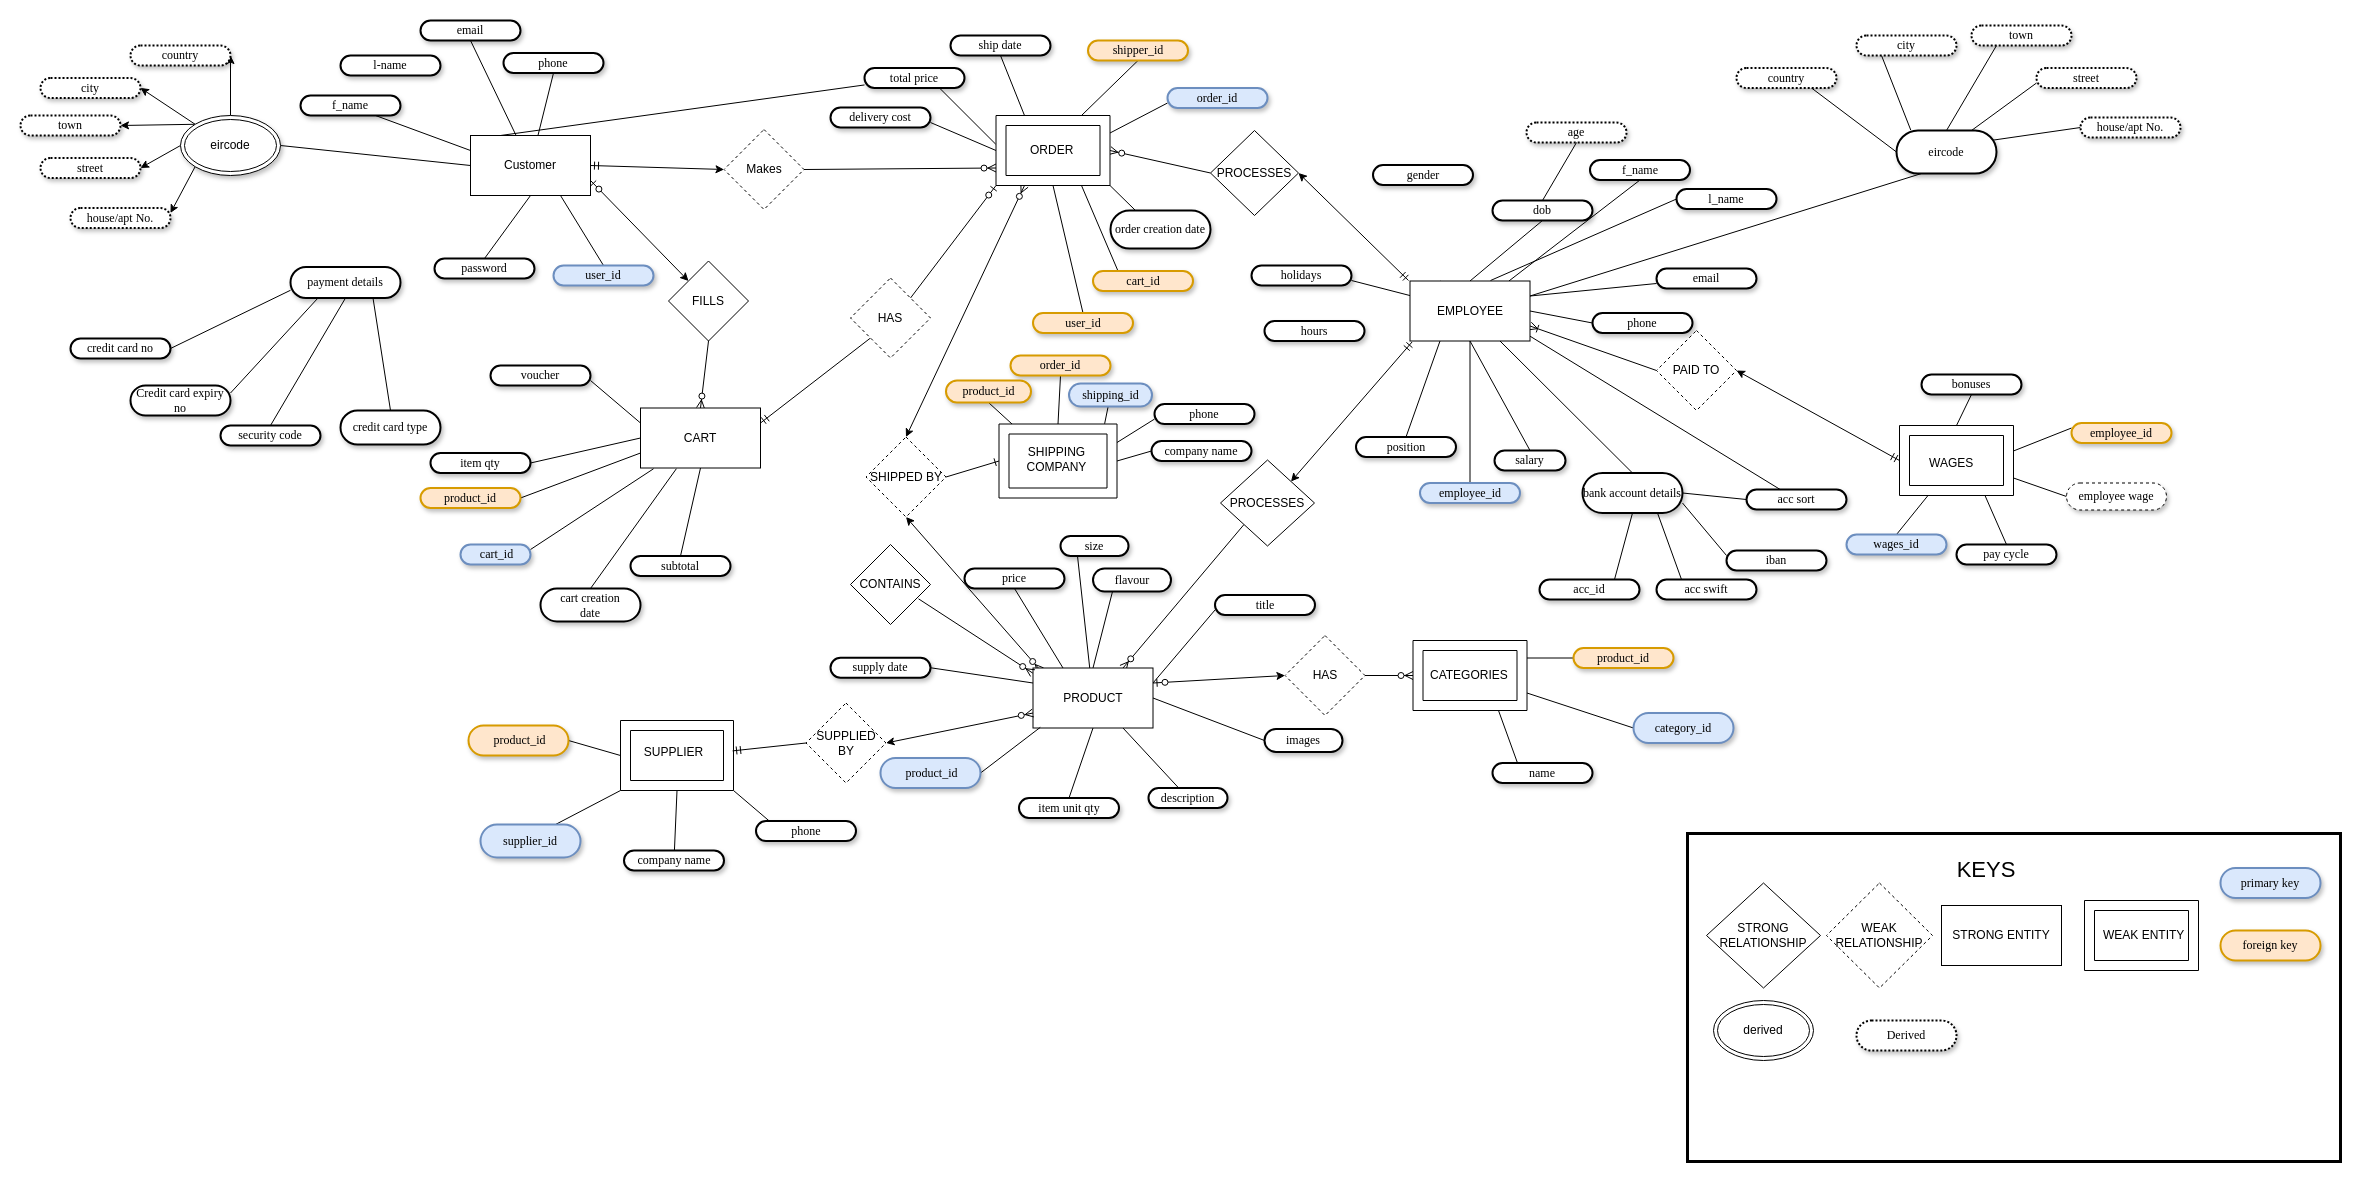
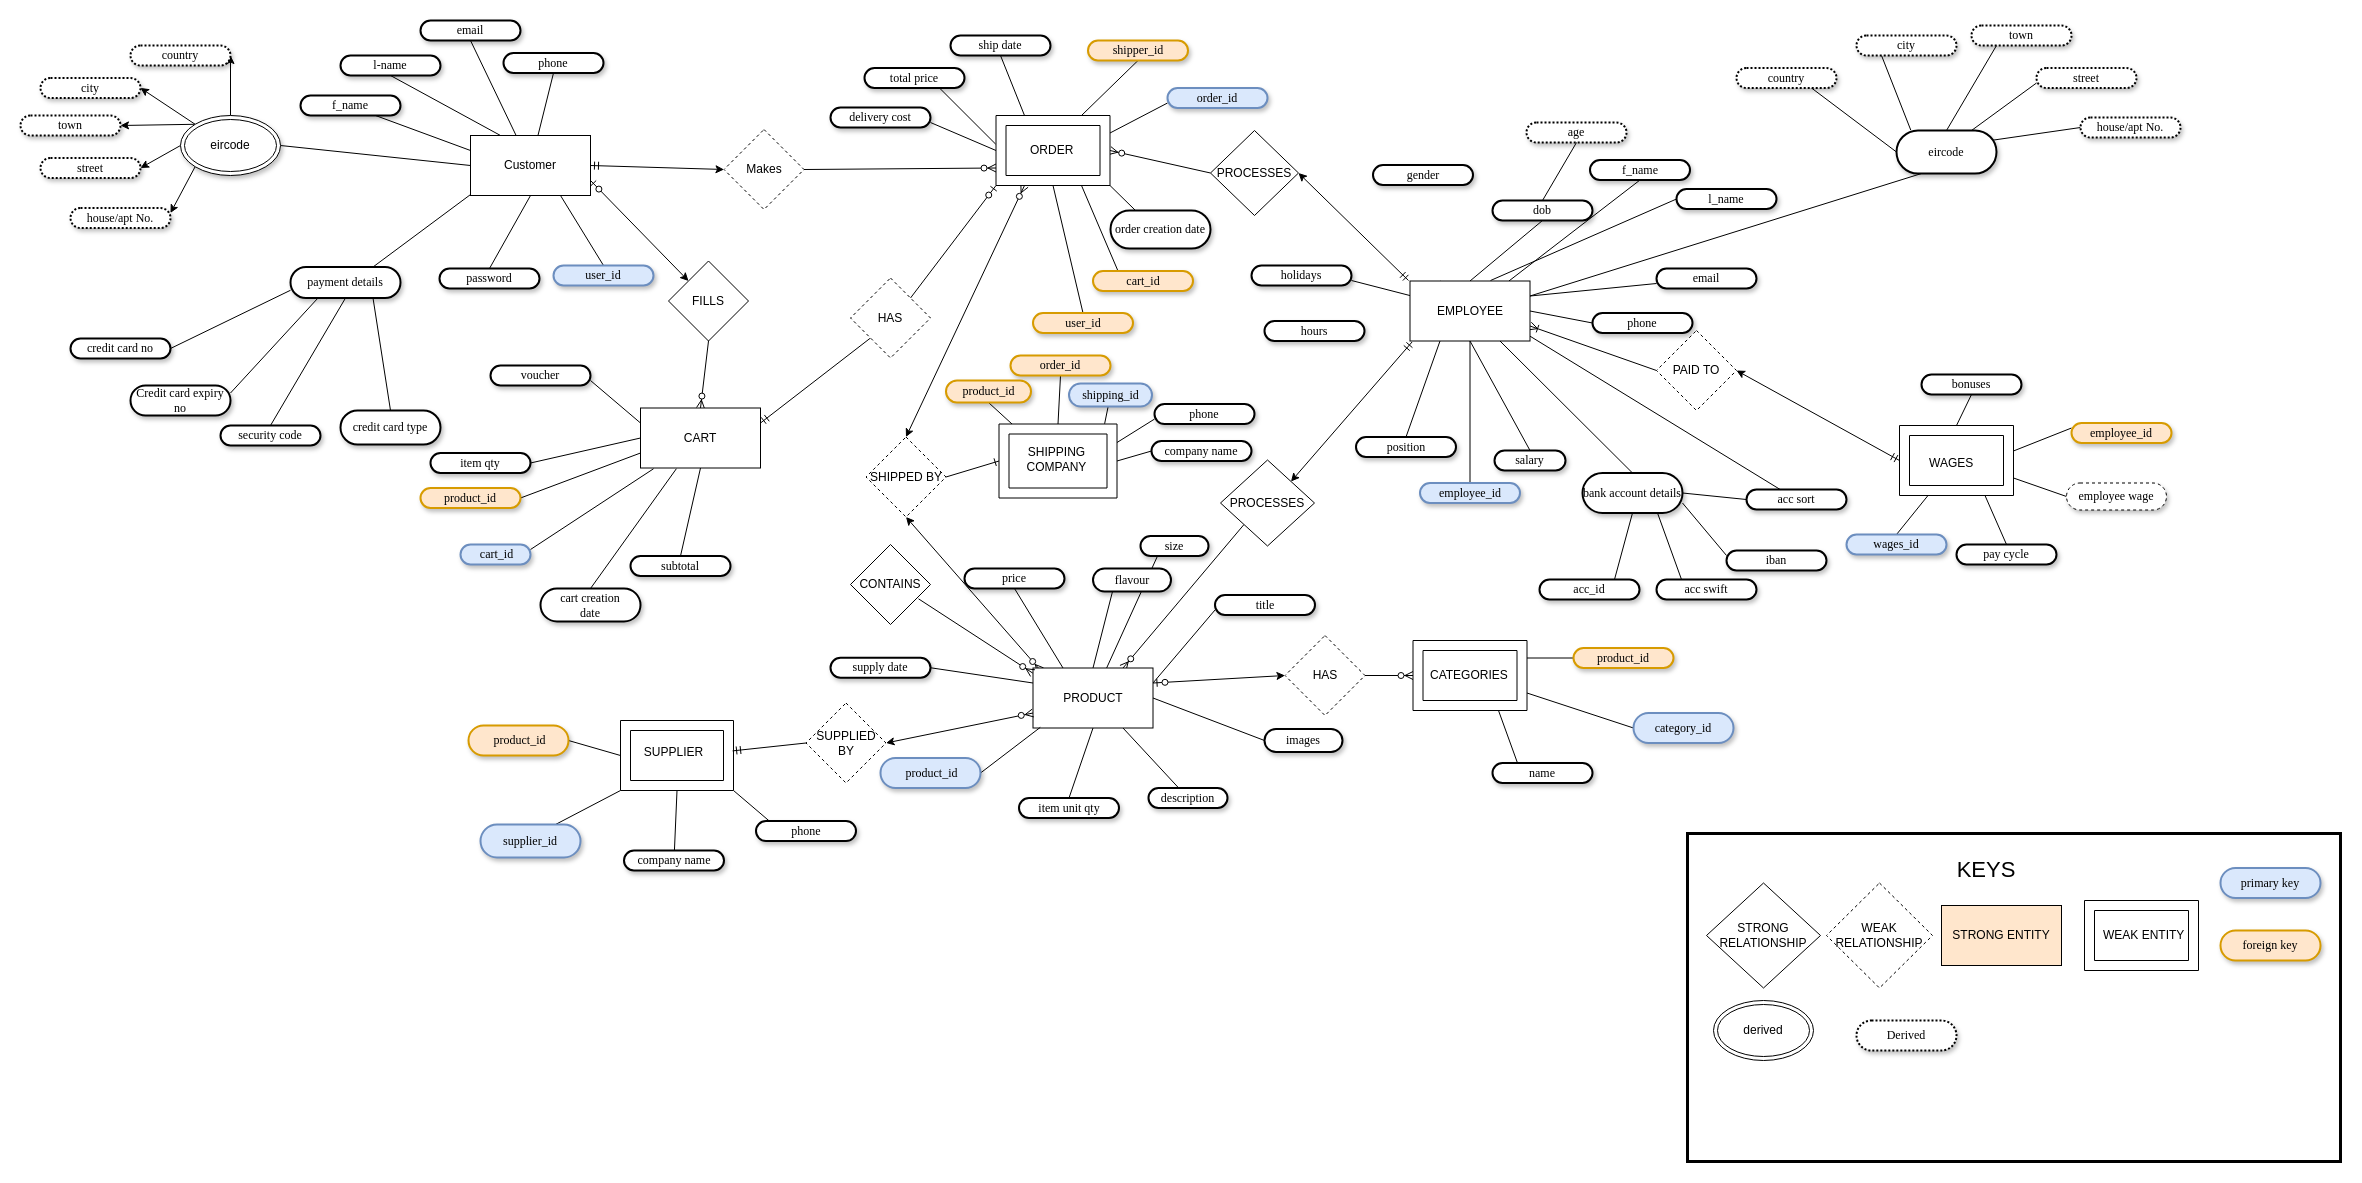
- <mxCell id="27" style="edgeStyle=none;rounded=0;orthogonalLoop=1;jettySize=auto;html=1;exitX=0.25;exitY=0;exitDx=0;exitDy=0;startArrow=none;startFill=0;endArrow=none;endFill=0;" parent="1" source="28" target="5" edge="1"><mxGeometry relative="1" as="geometry" /></mxCell>
+ <mxCell id="27" style="edgeStyle=none;rounded=0;orthogonalLoop=1;jettySize=auto;html=1;exitX=0.25;exitY=0;exitDx=0;exitDy=0;entryX=0.5;entryY=1;entryDx=0;entryDy=0;startArrow=none;startFill=0;endArrow=none;endFill=0;" parent="1" source="28" target="3" edge="1"><mxGeometry relative="1" as="geometry" /></mxCell>
+ <mxCell id="197" style="edgeStyle=none;rounded=0;orthogonalLoop=1;jettySize=auto;html=1;exitX=0.75;exitY=0;exitDx=0;exitDy=0;entryX=0.003;entryY=0.98;entryDx=0;entryDy=0;entryPerimeter=0;startArrow=none;startFill=0;endArrow=none;endFill=0;" parent="1" source="198" target="28" edge="1"><mxGeometry relative="1" as="geometry" /></mxCell>
- <mxCell id="44" value="&lt;span&gt;password&lt;/span&gt;" style="whiteSpace=wrap;html=1;rounded=1;shadow=1;comic=0;labelBackgroundColor=none;strokeColor=#000000;strokeWidth=2;fillColor=#FFFFFF;fontFamily=Verdana;fontSize=12;fontColor=#000000;align=center;arcSize=50;" parent="1" vertex="1"><mxGeometry x="434" y="258" width="100" height="20" as="geometry" /></mxCell>
+ <mxCell id="44" value="&lt;span&gt;password&lt;/span&gt;" style="whiteSpace=wrap;html=1;rounded=1;shadow=1;comic=0;labelBackgroundColor=none;strokeColor=#000000;strokeWidth=2;fillColor=#FFFFFF;fontFamily=Verdana;fontSize=12;fontColor=#000000;align=center;arcSize=50;" parent="1" vertex="1"><mxGeometry x="439" y="268" width="100" height="20" as="geometry" /></mxCell>
- <mxCell id="114" value="&lt;span&gt;size&lt;/span&gt;" style="whiteSpace=wrap;html=1;rounded=1;shadow=1;comic=0;labelBackgroundColor=none;strokeColor=#000000;strokeWidth=2;fillColor=#FFFFFF;fontFamily=Verdana;fontSize=12;fontColor=#000000;align=center;arcSize=50;" parent="1" vertex="1"><mxGeometry x="1060" y="535.5" width="68" height="20" as="geometry" /></mxCell>
+ <mxCell id="114" value="&lt;span&gt;size&lt;/span&gt;" style="whiteSpace=wrap;html=1;rounded=1;shadow=1;comic=0;labelBackgroundColor=none;strokeColor=#000000;strokeWidth=2;fillColor=#FFFFFF;fontFamily=Verdana;fontSize=12;fontColor=#000000;align=center;arcSize=50;" parent="1" vertex="1"><mxGeometry x="1140" y="535.5" width="68" height="20" as="geometry" /></mxCell>
- <mxCell id="173" value="STRONG ENTITY" style="rounded=0;whiteSpace=wrap;html=1;" parent="1" vertex="1"><mxGeometry x="1941" y="905" width="120" height="60" as="geometry" /></mxCell>
+ <mxCell id="173" value="STRONG ENTITY" style="rounded=0;whiteSpace=wrap;html=1;fillColor=#ffe6cc;" parent="1" vertex="1"><mxGeometry x="1941" y="905" width="120" height="60" as="geometry" /></mxCell>
